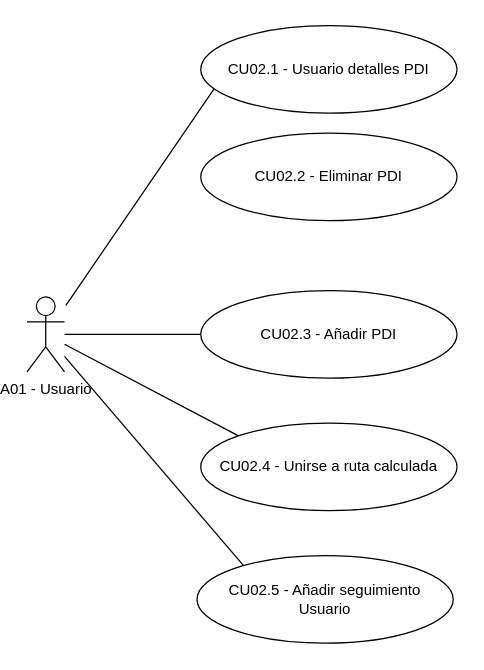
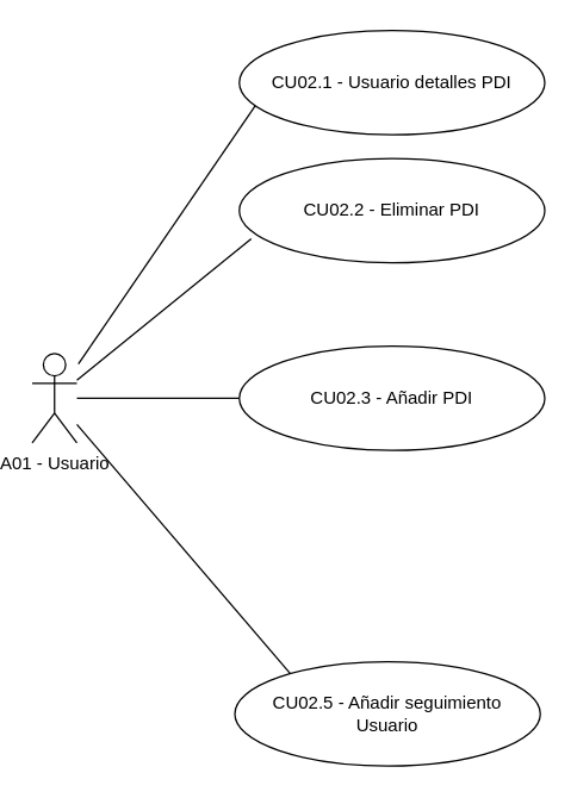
+ <mxCell id="3" style="edgeStyle=none;html=1;entryX=0.039;entryY=0.771;entryDx=0;entryDy=0;entryPerimeter=0;endArrow=none;endFill=0;" edge="1" parent="1" source="7" target="9"><mxGeometry relative="1" as="geometry" /></mxCell>
- <mxCell id="5" style="edgeStyle=none;html=1;entryX=0;entryY=0;entryDx=0;entryDy=0;endArrow=none;endFill=0;" edge="1" parent="1" source="7" target="11"><mxGeometry relative="1" as="geometry" /></mxCell>
- <mxCell id="11" value="CU02.4 - Unirse a ruta calculada" style="ellipse;whiteSpace=wrap;html=1;" vertex="1" parent="1"><mxGeometry x="159" y="338" width="205" height="70" as="geometry" /></mxCell>
